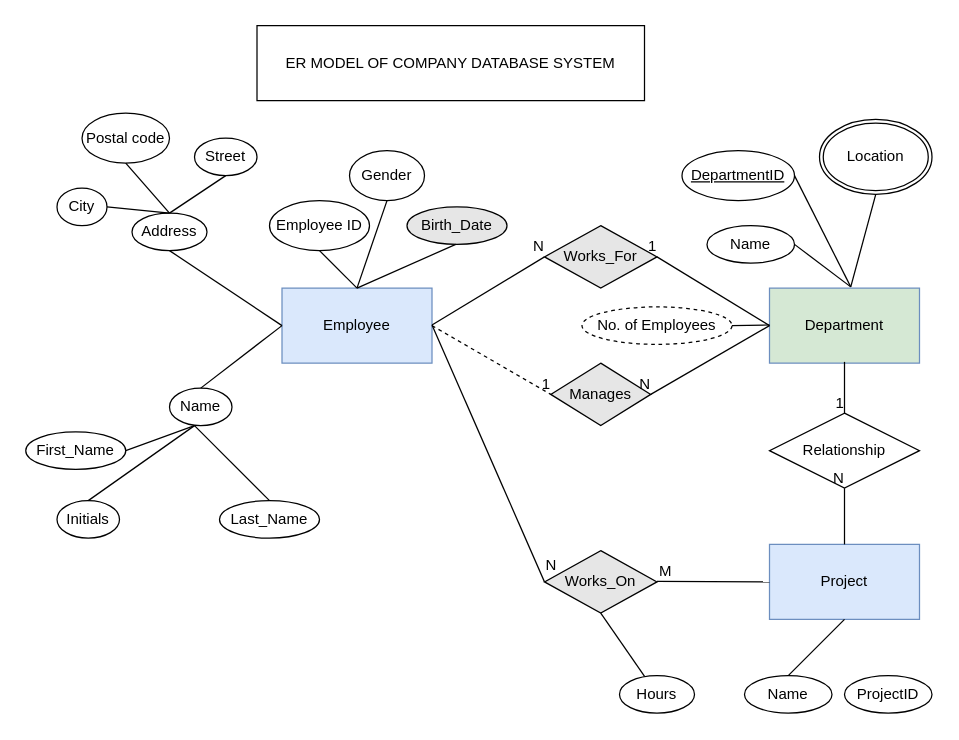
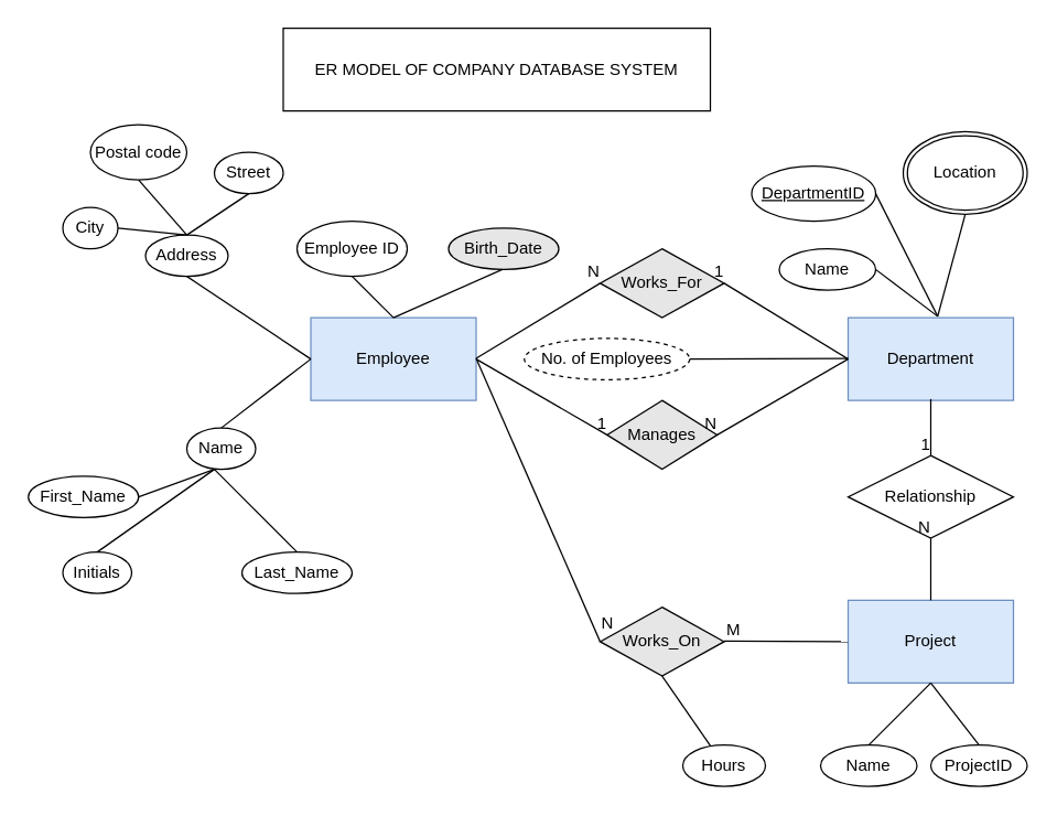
- <mxCell id="6" value="Gender" style="ellipse;whiteSpace=wrap;html=1;" vertex="1" parent="1"><mxGeometry x="279" y="120" width="60" height="40" as="geometry" /></mxCell>
- <mxCell id="8" value="" style="endArrow=none;html=1;rounded=0;exitX=0.5;exitY=0;exitDx=0;exitDy=0;entryX=0.5;entryY=1;entryDx=0;entryDy=0;" edge="1" parent="1" source="2" target="6"><mxGeometry width="50" height="50" relative="1" as="geometry"><mxPoint x="275" y="210" as="sourcePoint" /><mxPoint x="325" y="160" as="targetPoint" /></mxGeometry></mxCell>
- <mxCell id="29" value="No. of Employees" style="ellipse;whiteSpace=wrap;html=1;align=center;dashed=1;fillColor=#FFFFFF;" vertex="1" parent="1"><mxGeometry x="465" y="245" width="120" height="30" as="geometry" /></mxCell>
+ <mxCell id="29" value="No. of Employees" style="ellipse;whiteSpace=wrap;html=1;align=center;dashed=1;fillColor=#FFFFFF;" vertex="1" parent="1"><mxGeometry x="380" y="245" width="120" height="30" as="geometry" /></mxCell>
- <mxCell id="3" value="Department" style="rounded=0;whiteSpace=wrap;html=1;fillColor=#d5e8d4;strokeColor=#6c8ebf;" vertex="1" parent="1"><mxGeometry x="615" y="230" width="120" height="60" as="geometry" /></mxCell>
+ <mxCell id="3" value="Department" style="rounded=0;whiteSpace=wrap;html=1;fillColor=#dae8fc;strokeColor=#6c8ebf;" vertex="1" parent="1"><mxGeometry x="615" y="230" width="120" height="60" as="geometry" /></mxCell>
- <mxCell id="41" value="" style="endArrow=none;html=1;rounded=0;exitX=1;exitY=0.5;exitDx=0;exitDy=0;entryX=0;entryY=0.5;entryDx=0;entryDy=0;dashed=1;" edge="1" parent="1" source="2" target="28"><mxGeometry relative="1" as="geometry"><mxPoint x="375" y="290" as="sourcePoint" /><mxPoint x="535" y="290" as="targetPoint" /></mxGeometry></mxCell>
+ <mxCell id="41" value="" style="endArrow=none;html=1;rounded=0;exitX=1;exitY=0.5;exitDx=0;exitDy=0;entryX=0;entryY=0.5;entryDx=0;entryDy=0;" edge="1" parent="1" source="2" target="28"><mxGeometry relative="1" as="geometry"><mxPoint x="375" y="290" as="sourcePoint" /><mxPoint x="535" y="290" as="targetPoint" /></mxGeometry></mxCell>
+ <mxCell id="60" value="" style="endArrow=none;html=1;rounded=0;entryX=0.5;entryY=0;entryDx=0;entryDy=0;exitX=0.5;exitY=1;exitDx=0;exitDy=0;" edge="1" parent="1" source="4" target="58"><mxGeometry relative="1" as="geometry"><mxPoint x="675" y="500" as="sourcePoint" /><mxPoint x="835" y="495" as="targetPoint" /></mxGeometry></mxCell>
